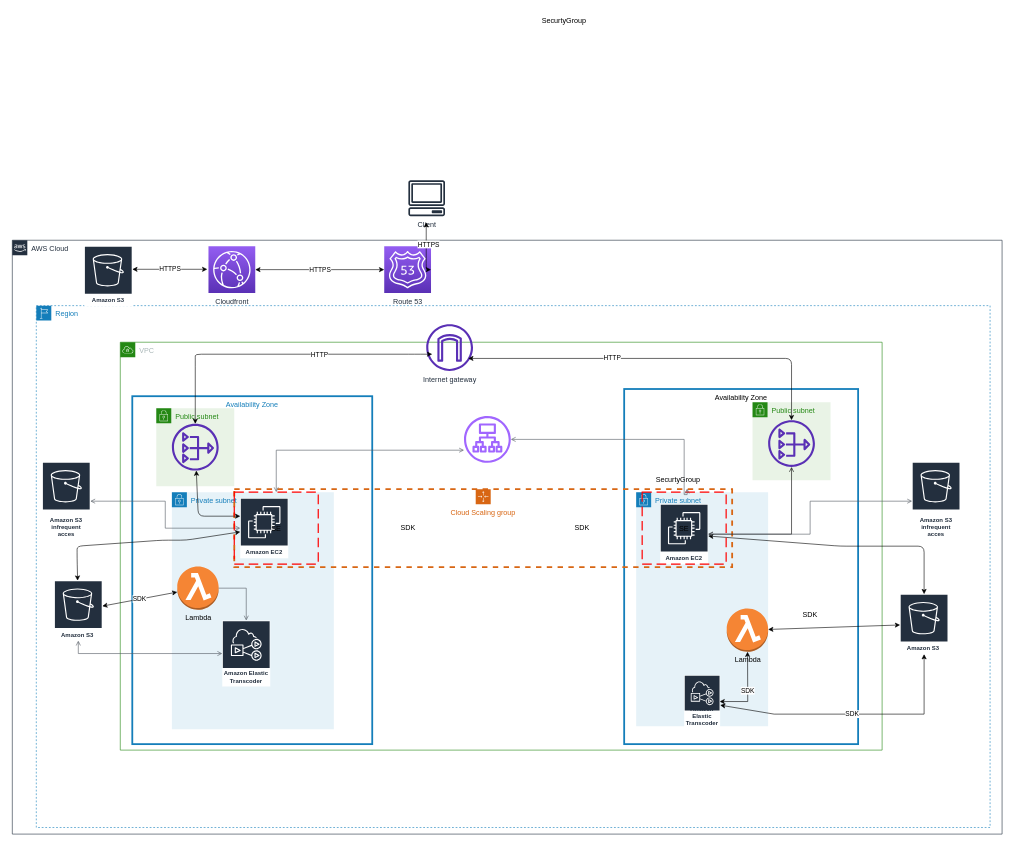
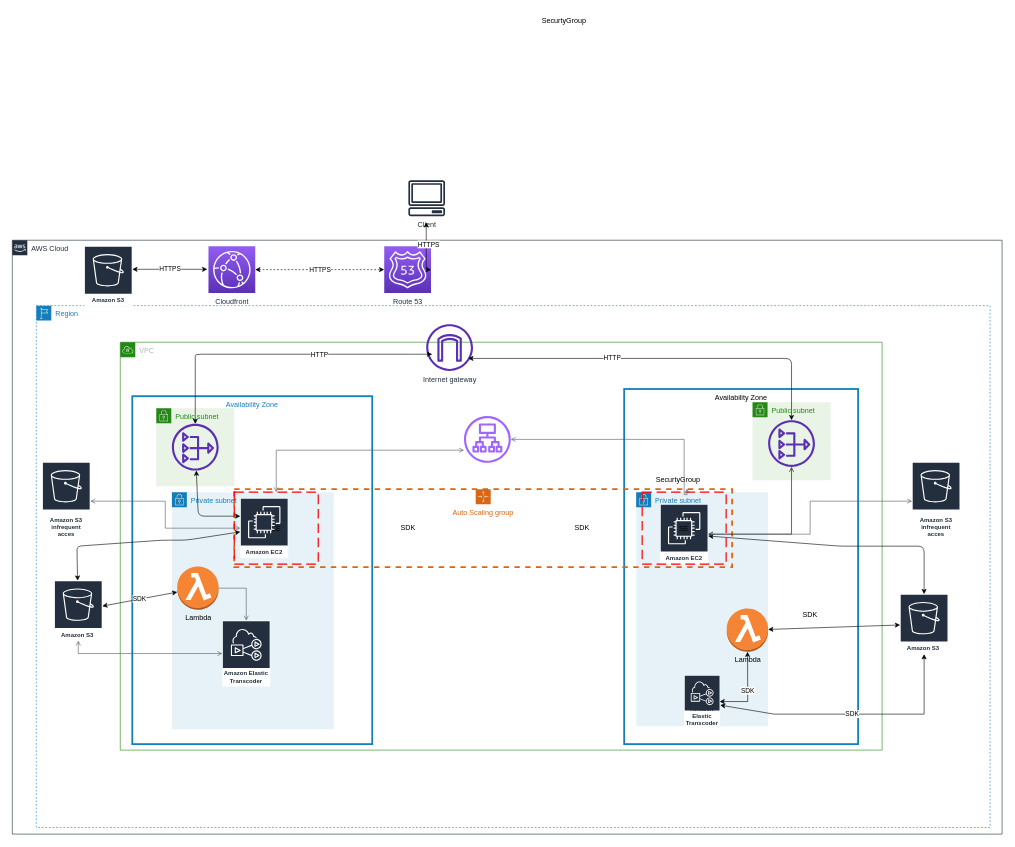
- <mxCell id="24" value="HTTPS" style="endArrow=classic;startArrow=classic;html=1;" parent="1" source="14" target="13" edge="1"><mxGeometry width="50" height="50" relative="1" as="geometry"><mxPoint x="425" y="459" as="sourcePoint" /><mxPoint x="507" y="380" as="targetPoint" /><Array as="points" /></mxGeometry></mxCell>
+ <mxCell id="24" value="HTTPS" style="endArrow=classic;startArrow=classic;html=1;dashed=1;" parent="1" source="14" target="13" edge="1"><mxGeometry width="50" height="50" relative="1" as="geometry"><mxPoint x="425" y="459" as="sourcePoint" /><mxPoint x="507" y="380" as="targetPoint" /><Array as="points" /></mxGeometry></mxCell>
- <mxCell id="8" value="Cloud Scaling group" style="points=[[0,0],[0.25,0],[0.5,0],[0.75,0],[1,0],[1,0.25],[1,0.5],[1,0.75],[1,1],[0.75,1],[0.5,1],[0.25,1],[0,1],[0,0.75],[0,0.5],[0,0.25]];outlineConnect=0;gradientColor=none;html=1;whiteSpace=wrap;fontSize=12;fontStyle=0;shape=mxgraph.aws4.groupCenter;grIcon=mxgraph.aws4.group_auto_scaling_group;grStroke=1;strokeColor=#D86613;fillColor=none;verticalAlign=top;align=center;fontColor=#D86613;dashed=1;spacingTop=25;strokeWidth=3;" parent="1" vertex="1"><mxGeometry x="390" y="815" width="830" height="130" as="geometry" /></mxCell>
+ <mxCell id="8" value="Auto Scaling group" style="points=[[0,0],[0.25,0],[0.5,0],[0.75,0],[1,0],[1,0.25],[1,0.5],[1,0.75],[1,1],[0.75,1],[0.5,1],[0.25,1],[0,1],[0,0.75],[0,0.5],[0,0.25]];outlineConnect=0;gradientColor=none;html=1;whiteSpace=wrap;fontSize=12;fontStyle=0;shape=mxgraph.aws4.groupCenter;grIcon=mxgraph.aws4.group_auto_scaling_group;grStroke=1;strokeColor=#D86613;fillColor=none;verticalAlign=top;align=center;fontColor=#D86613;dashed=1;spacingTop=25;strokeWidth=3;" parent="1" vertex="1"><mxGeometry x="390" y="815" width="830" height="130" as="geometry" /></mxCell>
